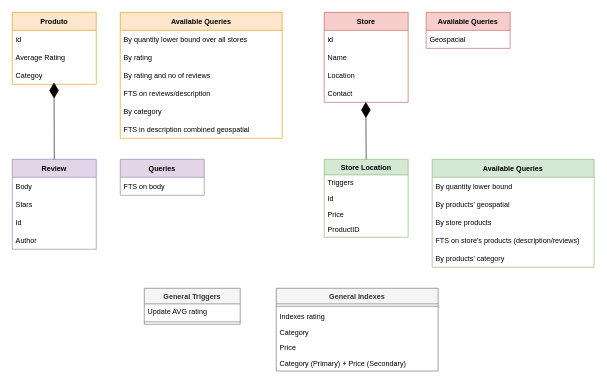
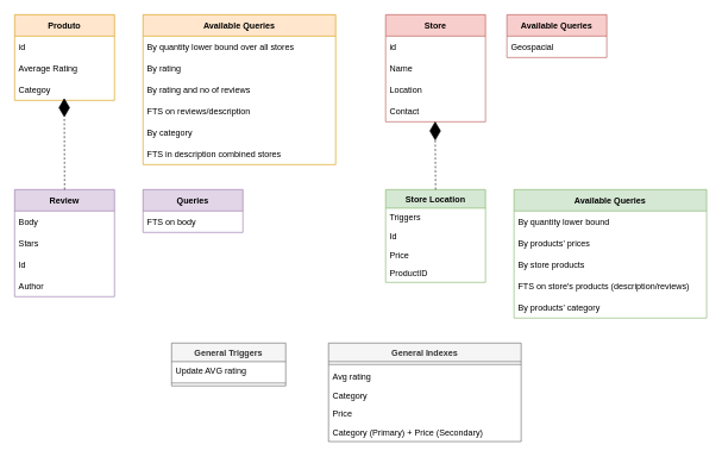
- <mxCell id="16" value="" style="endArrow=diamondThin;endFill=1;endSize=24;html=1;rounded=0;entryX=0.497;entryY=0.894;entryDx=0;entryDy=0;entryPerimeter=0;exitX=0.5;exitY=0;exitDx=0;exitDy=0;" parent="1" source="11" edge="1" target="10"><mxGeometry width="160" relative="1" as="geometry"><mxPoint x="100" y="250" as="sourcePoint" /><mxPoint x="460" y="580" as="targetPoint" /></mxGeometry></mxCell>
+ <mxCell id="16" value="" style="endArrow=diamondThin;endFill=1;endSize=24;html=1;rounded=0;entryX=0.497;entryY=0.894;entryDx=0;entryDy=0;entryPerimeter=0;exitX=0.5;exitY=0;exitDx=0;exitDy=0;dashed=1;" parent="1" source="11" edge="1" target="10"><mxGeometry width="160" relative="1" as="geometry"><mxPoint x="100" y="250" as="sourcePoint" /><mxPoint x="460" y="580" as="targetPoint" /></mxGeometry></mxCell>
- <mxCell id="37" value="FTS in description combined geospatial" style="text;strokeColor=none;fillColor=none;align=left;verticalAlign=middle;spacingLeft=4;spacingRight=4;overflow=hidden;points=[[0,0.5],[1,0.5]];portConstraint=eastwest;rotatable=0;" parent="31" vertex="1"><mxGeometry y="180" width="270" height="30" as="geometry" /></mxCell>
+ <mxCell id="37" value="FTS in description combined stores" style="text;strokeColor=none;fillColor=none;align=left;verticalAlign=middle;spacingLeft=4;spacingRight=4;overflow=hidden;points=[[0,0.5],[1,0.5]];portConstraint=eastwest;rotatable=0;" parent="31" vertex="1"><mxGeometry y="180" width="270" height="30" as="geometry" /></mxCell>
- <mxCell id="22" value="" style="endArrow=diamondThin;endFill=1;endSize=24;html=1;rounded=0;exitX=0.5;exitY=0;exitDx=0;exitDy=0;entryX=0.496;entryY=0.98;entryDx=0;entryDy=0;entryPerimeter=0;" parent="1" source="17" edge="1" target="6"><mxGeometry width="160" relative="1" as="geometry"><mxPoint x="610.98" y="259.01" as="sourcePoint" /><mxPoint x="590" y="170" as="targetPoint" /></mxGeometry></mxCell>
+ <mxCell id="22" value="" style="endArrow=diamondThin;endFill=1;endSize=24;html=1;rounded=0;exitX=0.5;exitY=0;exitDx=0;exitDy=0;entryX=0.496;entryY=0.98;entryDx=0;entryDy=0;entryPerimeter=0;dashed=1;" parent="1" source="17" edge="1" target="6"><mxGeometry width="160" relative="1" as="geometry"><mxPoint x="610.98" y="259.01" as="sourcePoint" /><mxPoint x="590" y="170" as="targetPoint" /></mxGeometry></mxCell>
- <mxCell id="27" value="By products' geospatial" style="text;strokeColor=none;fillColor=none;align=left;verticalAlign=middle;spacingLeft=4;spacingRight=4;overflow=hidden;points=[[0,0.5],[1,0.5]];portConstraint=eastwest;rotatable=0;" parent="25" vertex="1"><mxGeometry y="60" width="270" height="30" as="geometry" /></mxCell>
+ <mxCell id="27" value="By products' prices" style="text;strokeColor=none;fillColor=none;align=left;verticalAlign=middle;spacingLeft=4;spacingRight=4;overflow=hidden;points=[[0,0.5],[1,0.5]];portConstraint=eastwest;rotatable=0;" parent="25" vertex="1"><mxGeometry y="60" width="270" height="30" as="geometry" /></mxCell>
- <mxCell id="42" value="Indexes rating" style="text;strokeColor=none;fillColor=none;align=left;verticalAlign=top;spacingLeft=4;spacingRight=4;overflow=hidden;rotatable=0;points=[[0,0.5],[1,0.5]];portConstraint=eastwest;" parent="40" vertex="1"><mxGeometry y="34" width="270" height="26" as="geometry" /></mxCell>
+ <mxCell id="42" value="Avg rating" style="text;strokeColor=none;fillColor=none;align=left;verticalAlign=top;spacingLeft=4;spacingRight=4;overflow=hidden;rotatable=0;points=[[0,0.5],[1,0.5]];portConstraint=eastwest;" parent="40" vertex="1"><mxGeometry y="34" width="270" height="26" as="geometry" /></mxCell>
